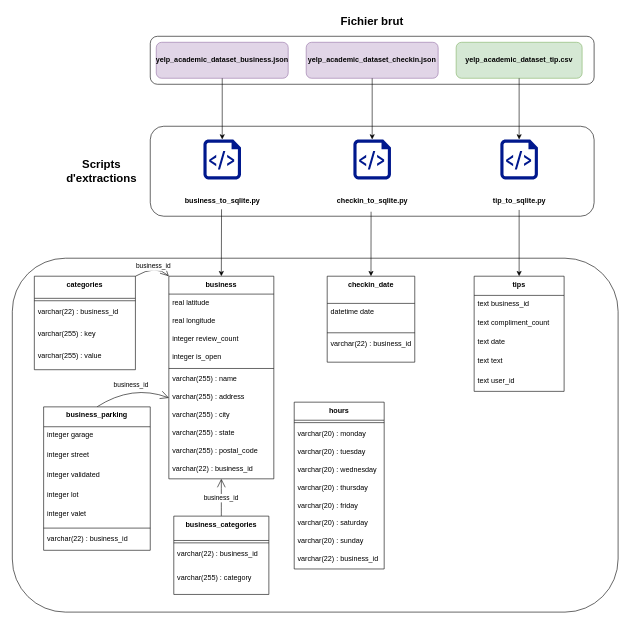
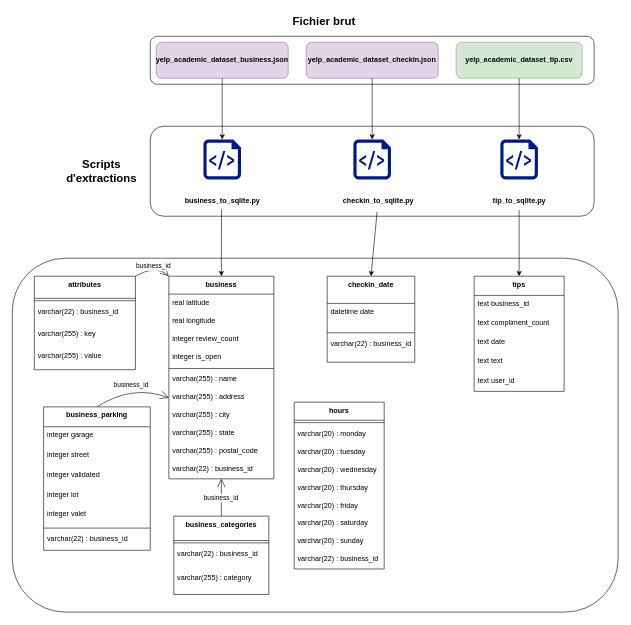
- <mxCell id="58" value="&lt;b&gt;&lt;font style=&quot;font-size: 19px;&quot;&gt;Fichier brut&lt;/font&gt;&lt;/b&gt;" style="text;html=1;align=center;verticalAlign=middle;whiteSpace=wrap;rounded=0;" vertex="1" parent="1"><mxGeometry x="539" y="20" width="162" height="30" as="geometry" /></mxCell>
+ <mxCell id="58" value="&lt;b&gt;&lt;font style=&quot;font-size: 19px;&quot;&gt;Fichier brut&lt;/font&gt;&lt;/b&gt;" style="text;html=1;align=center;verticalAlign=middle;whiteSpace=wrap;rounded=0;" vertex="1" parent="1"><mxGeometry x="459" y="20" width="162" height="30" as="geometry" /></mxCell>
- <mxCell id="12" value="checkin_to_sqlite.py" style="text;html=1;align=center;verticalAlign=middle;resizable=0;points=[];autosize=1;strokeColor=none;fillColor=none;fontStyle=1" vertex="1" parent="1"><mxGeometry x="555" y="320" width="130" height="30" as="geometry" /></mxCell>
+ <mxCell id="12" value="checkin_to_sqlite.py" style="text;html=1;align=center;verticalAlign=middle;resizable=0;points=[];autosize=1;strokeColor=none;fillColor=none;fontStyle=1" vertex="1" parent="1"><mxGeometry x="565" y="320" width="130" height="30" as="geometry" /></mxCell>
- <mxCell id="24" value="categories" style="swimlane;fontStyle=1;align=center;verticalAlign=top;childLayout=stackLayout;horizontal=1;startSize=36.889;horizontalStack=0;resizeParent=1;resizeParentMax=0;resizeLast=0;collapsible=0;marginBottom=0;" vertex="1" parent="1"><mxGeometry x="56.75" y="460" width="168.5" height="155.889" as="geometry" /></mxCell>
+ <mxCell id="24" value="attributes" style="swimlane;fontStyle=1;align=center;verticalAlign=top;childLayout=stackLayout;horizontal=1;startSize=36.889;horizontalStack=0;resizeParent=1;resizeParentMax=0;resizeLast=0;collapsible=0;marginBottom=0;" vertex="1" parent="1"><mxGeometry x="56.75" y="460" width="168.5" height="155.889" as="geometry" /></mxCell>
